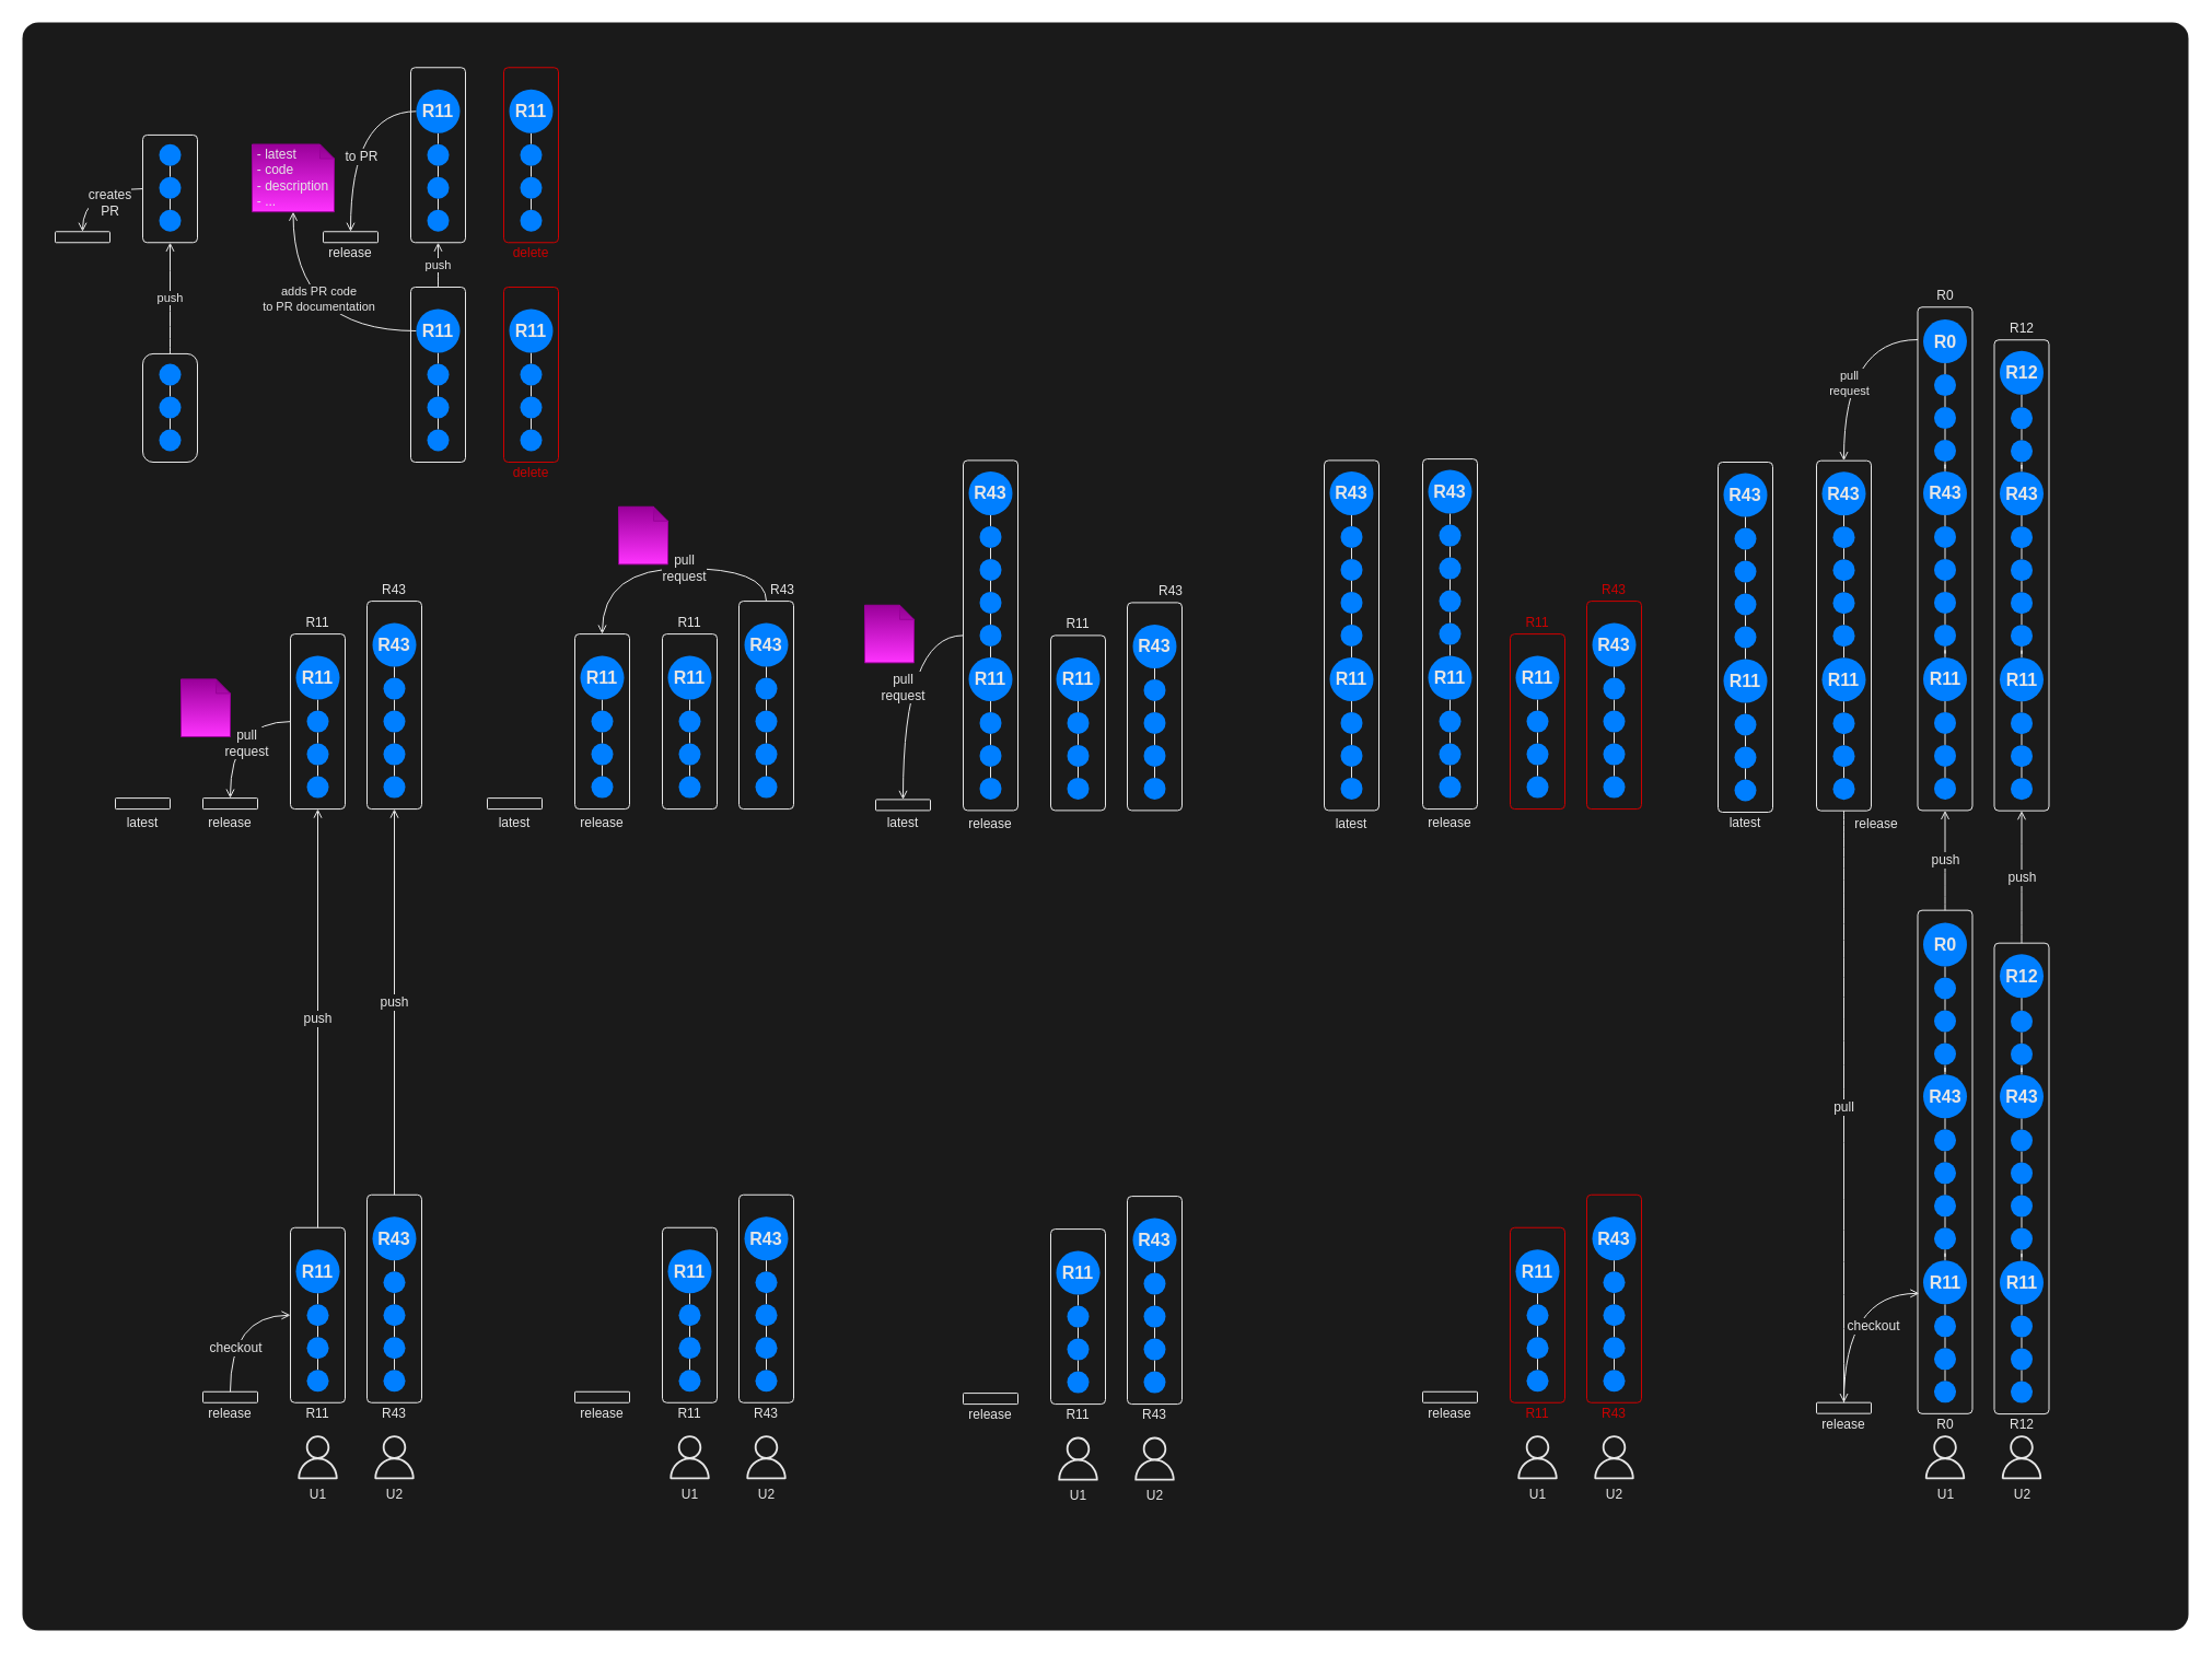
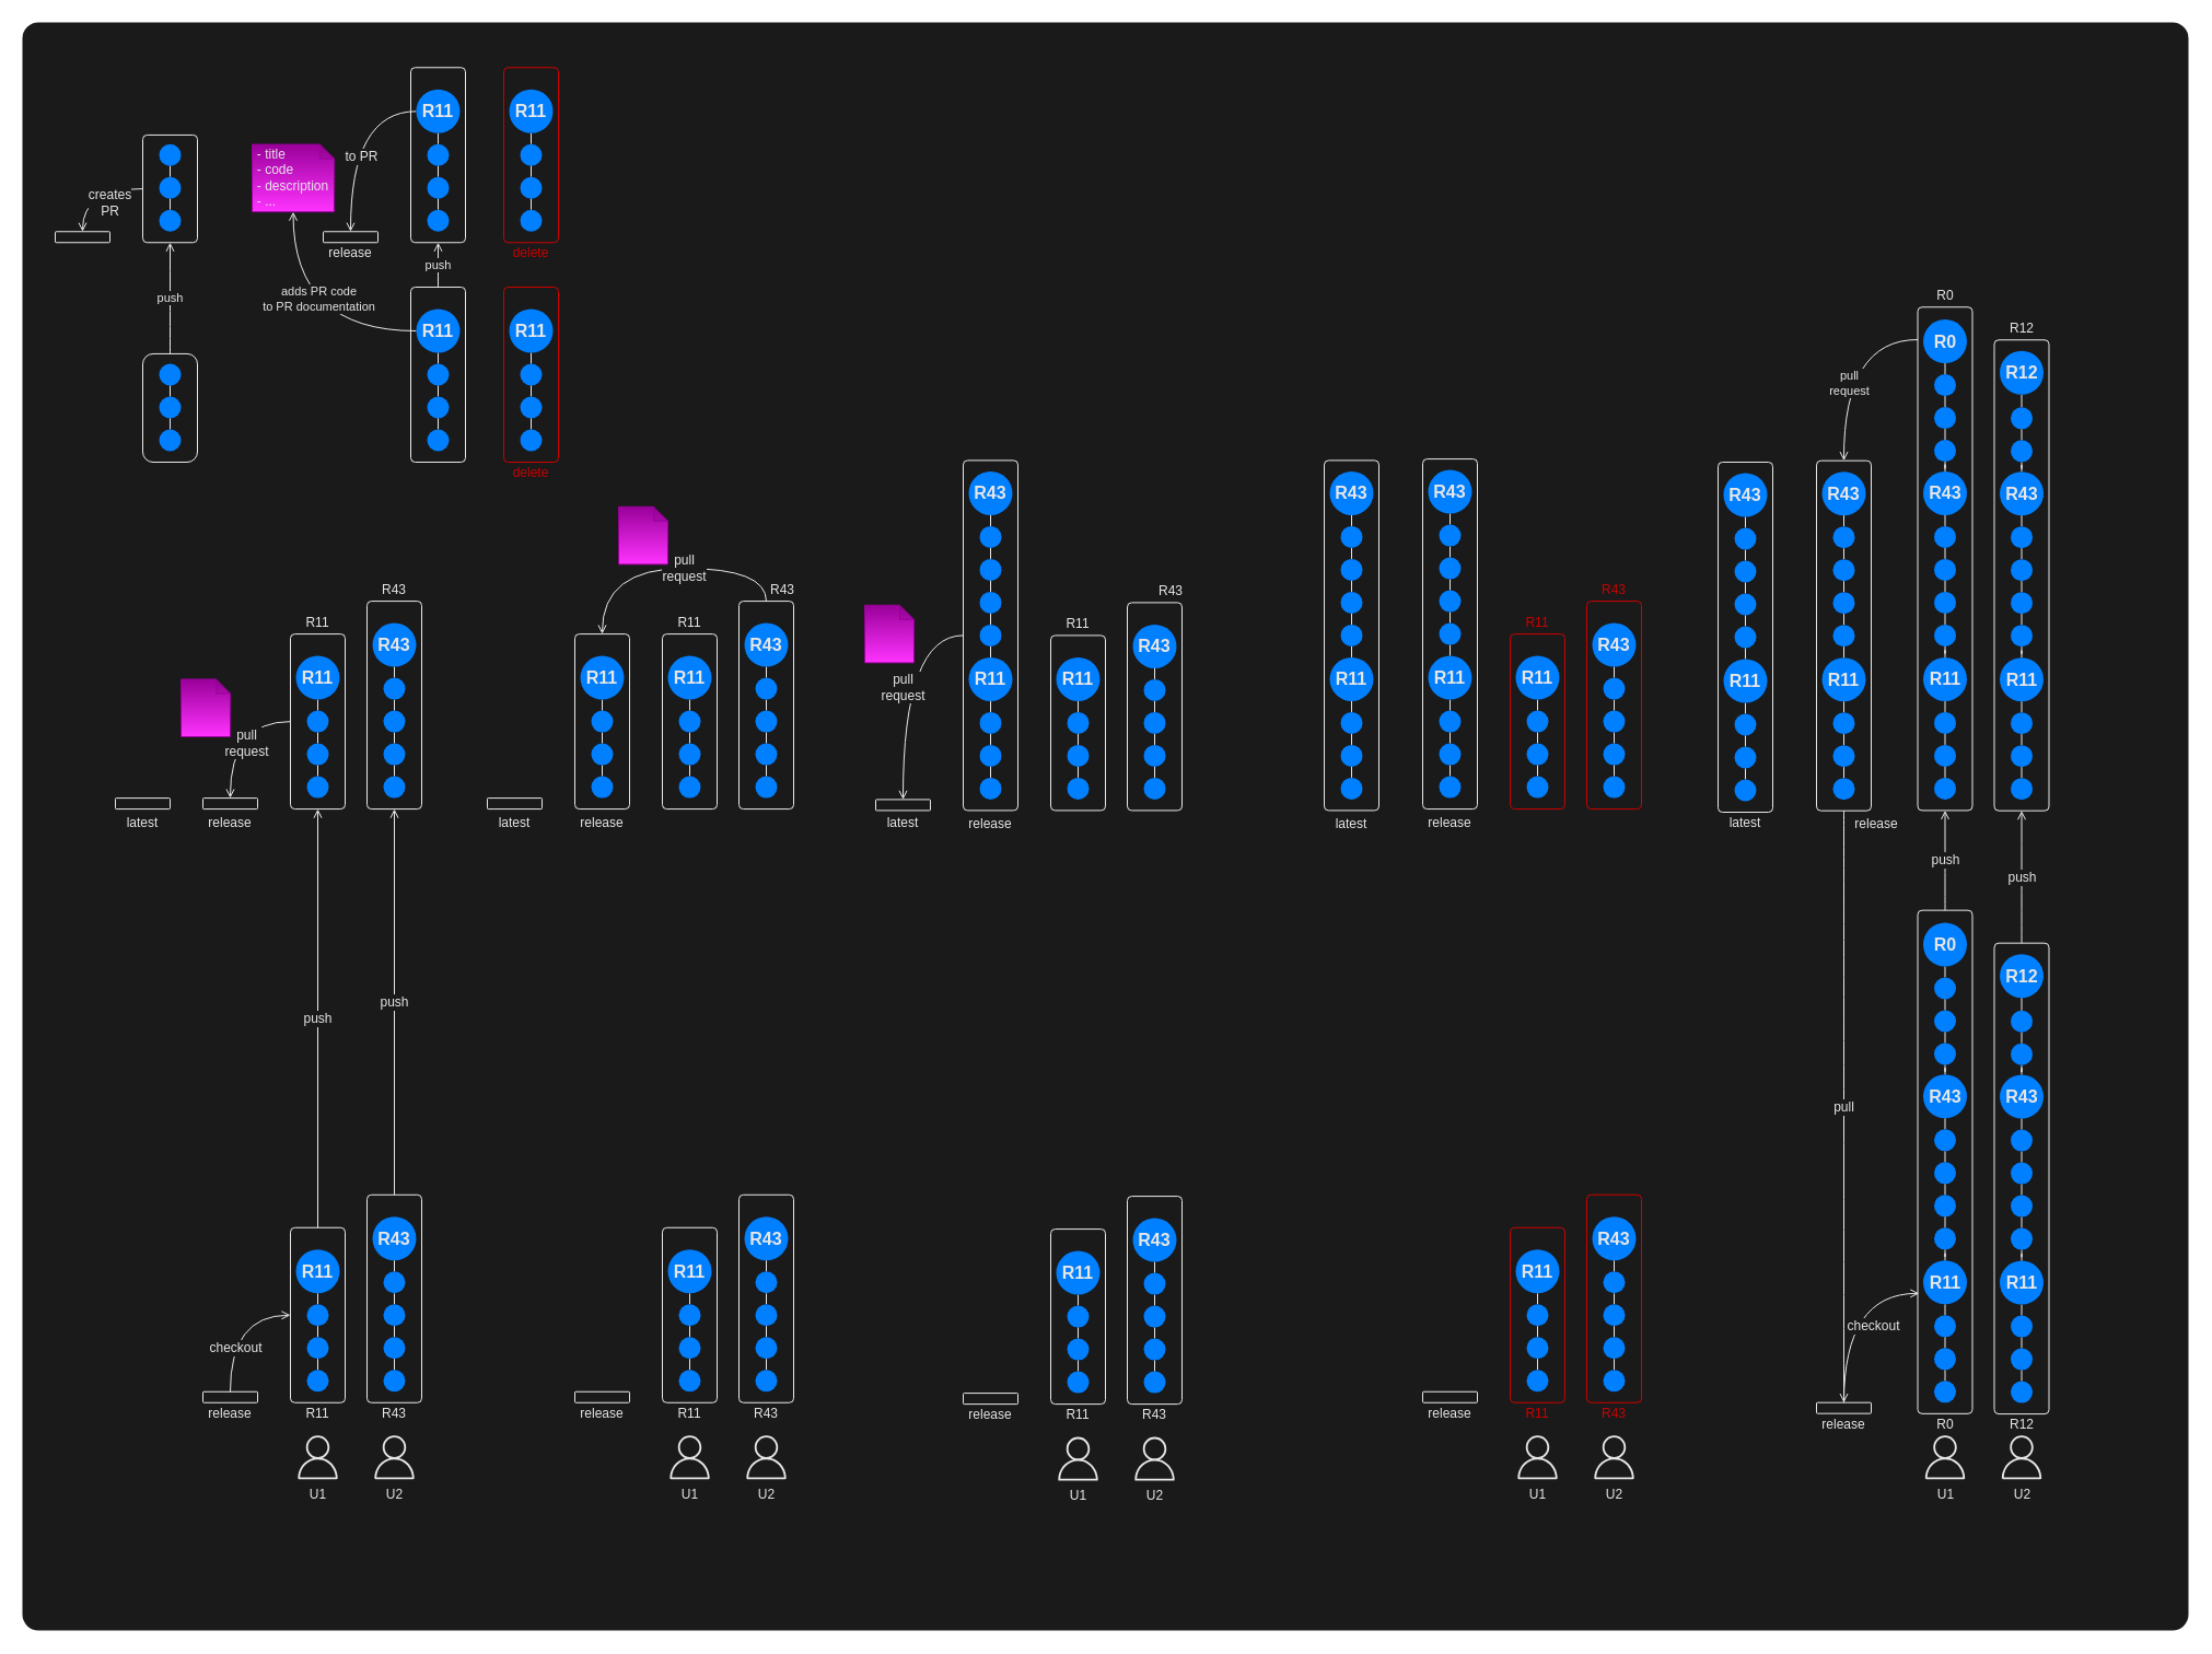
- <mxCell id="436" value="&lt;div style=&quot;text-align: left&quot;&gt;&lt;span&gt;- latest&lt;/span&gt;&lt;/div&gt;&lt;div style=&quot;text-align: left&quot;&gt;&lt;span&gt;- code&lt;/span&gt;&lt;/div&gt;&lt;div style=&quot;text-align: left&quot;&gt;&lt;span&gt;- description&lt;/span&gt;&lt;/div&gt;&lt;div style=&quot;text-align: left&quot;&gt;&lt;span&gt;- ...&lt;/span&gt;&lt;/div&gt;" style="shape=note;whiteSpace=wrap;html=1;backgroundOutline=1;darkOpacity=0.05;fillColor=#990099;size=13;gradientColor=#FF33FF;gradientDirection=south;strokeColor=#990099;fontColor=#E6E6E6;labelPosition=center;verticalLabelPosition=middle;align=center;verticalAlign=middle;" vertex="1" parent="1"><mxGeometry x="230" y="131.5" width="75" height="61.68" as="geometry" /></mxCell>
+ <mxCell id="436" value="&lt;div style=&quot;text-align: left&quot;&gt;&lt;span&gt;- title&lt;/span&gt;&lt;/div&gt;&lt;div style=&quot;text-align: left&quot;&gt;&lt;span&gt;- code&lt;/span&gt;&lt;/div&gt;&lt;div style=&quot;text-align: left&quot;&gt;&lt;span&gt;- description&lt;/span&gt;&lt;/div&gt;&lt;div style=&quot;text-align: left&quot;&gt;&lt;span&gt;- ...&lt;/span&gt;&lt;/div&gt;" style="shape=note;whiteSpace=wrap;html=1;backgroundOutline=1;darkOpacity=0.05;fillColor=#990099;size=13;gradientColor=#FF33FF;gradientDirection=south;strokeColor=#990099;fontColor=#E6E6E6;labelPosition=center;verticalLabelPosition=middle;align=center;verticalAlign=middle;" vertex="1" parent="1"><mxGeometry x="230" y="131.5" width="75" height="61.68" as="geometry" /></mxCell>
